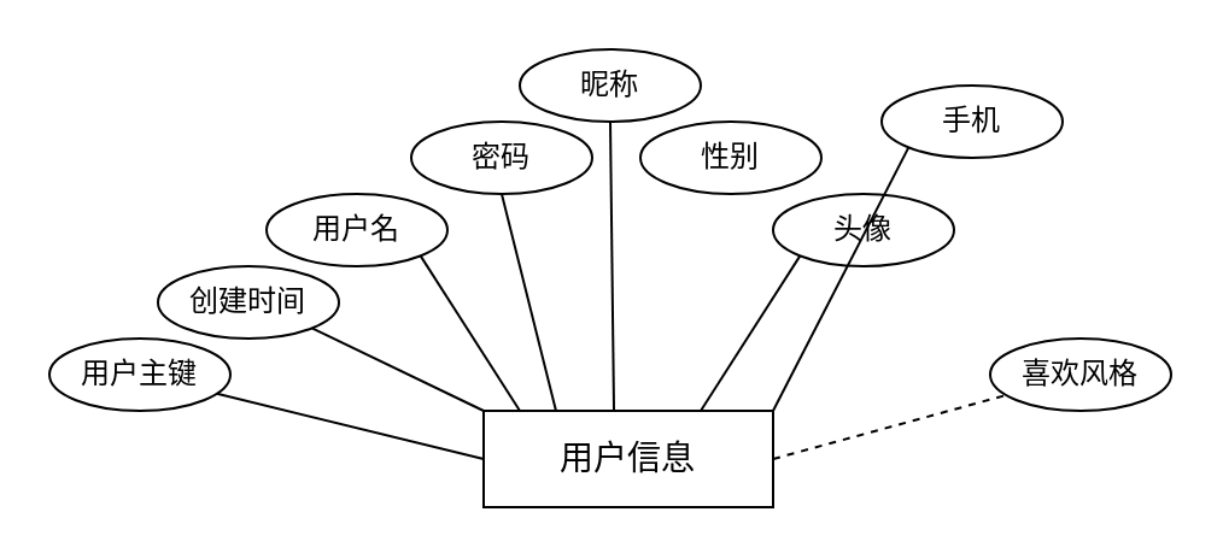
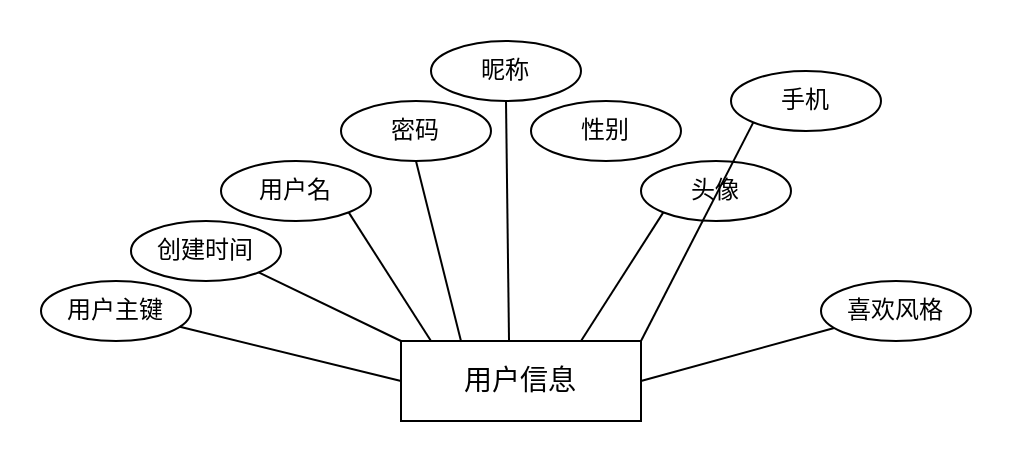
- <mxCell id="19" value="" style="endArrow=none;html=1;rounded=0;exitX=1;exitY=0.5;exitDx=0;exitDy=0;dashed=1;" edge="1" parent="1" source="2" target="11"><mxGeometry width="50" height="50" relative="1" as="geometry"><mxPoint x="245" y="145" as="sourcePoint" /><mxPoint x="295" y="95" as="targetPoint" /></mxGeometry></mxCell>
+ <mxCell id="19" value="" style="endArrow=none;html=1;rounded=0;exitX=1;exitY=0.5;exitDx=0;exitDy=0;" edge="1" parent="1" source="2" target="11"><mxGeometry width="50" height="50" relative="1" as="geometry"><mxPoint x="245" y="145" as="sourcePoint" /><mxPoint x="295" y="95" as="targetPoint" /></mxGeometry></mxCell>
